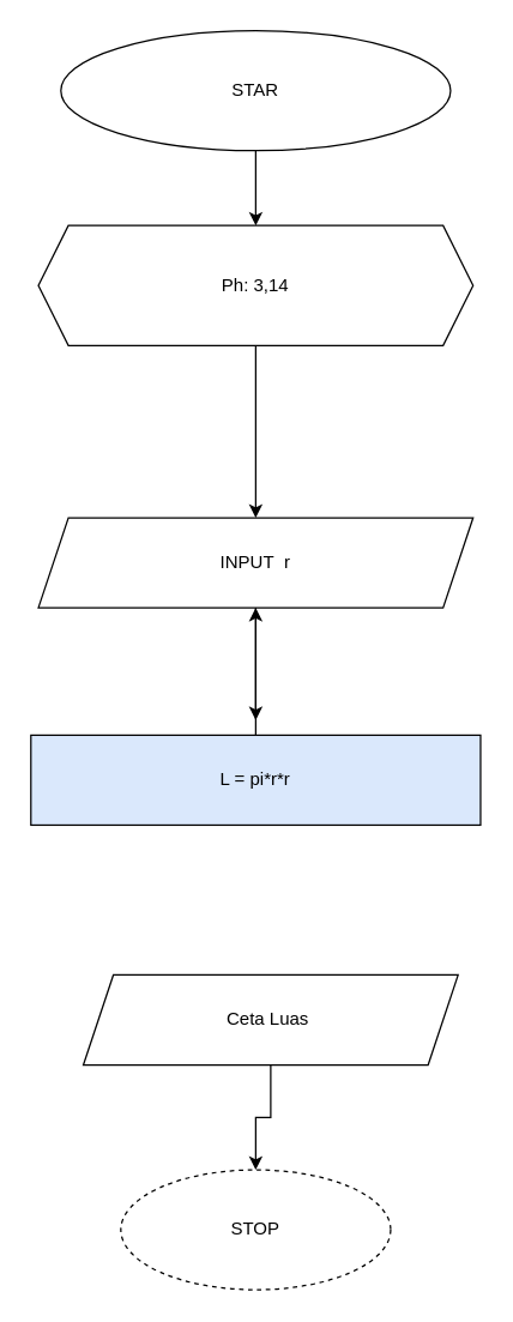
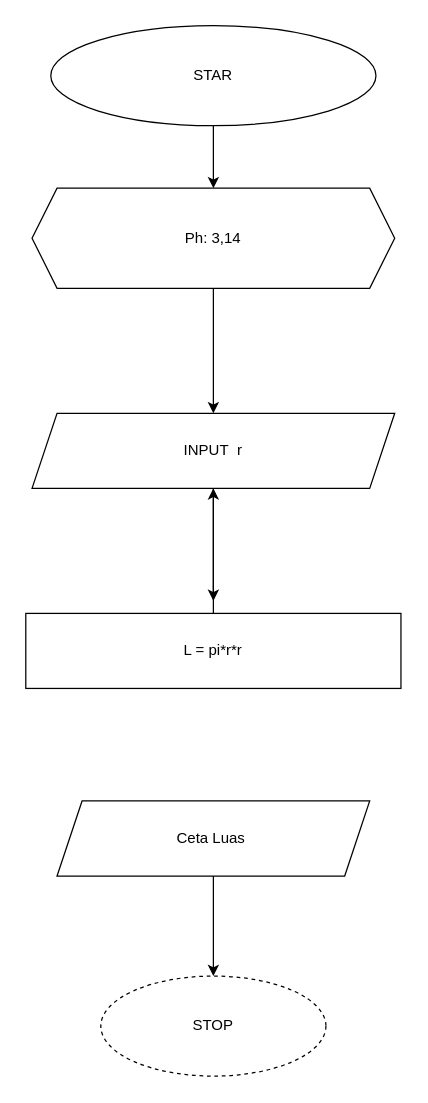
- <mxCell id="7" value="INPUT&amp;nbsp; r" style="shape=parallelogram;perimeter=parallelogramPerimeter;whiteSpace=wrap;html=1;fixedSize=1;" vertex="1" parent="1"><mxGeometry x="25" y="345" width="290" height="60" as="geometry" /></mxCell>
+ <mxCell id="7" value="INPUT&amp;nbsp; r" style="shape=parallelogram;perimeter=parallelogramPerimeter;whiteSpace=wrap;html=1;fixedSize=1;" vertex="1" parent="1"><mxGeometry x="25" y="330" width="290" height="60" as="geometry" /></mxCell>
- <mxCell id="9" value="L = pi*r*r" style="rounded=0;whiteSpace=wrap;html=1;fillColor=#dae8fc;" vertex="1" parent="1"><mxGeometry x="20" y="490" width="300" height="60" as="geometry" /></mxCell>
+ <mxCell id="9" value="L = pi*r*r" style="rounded=0;whiteSpace=wrap;html=1;" vertex="1" parent="1"><mxGeometry x="20" y="490" width="300" height="60" as="geometry" /></mxCell>
- <mxCell id="11" value="Ceta Luas&amp;nbsp;" style="shape=parallelogram;perimeter=parallelogramPerimeter;whiteSpace=wrap;html=1;fixedSize=1;rounded=0;" vertex="1" parent="1"><mxGeometry x="55" y="650" width="250" height="60" as="geometry" /></mxCell>
+ <mxCell id="11" value="Ceta Luas&amp;nbsp;" style="shape=parallelogram;perimeter=parallelogramPerimeter;whiteSpace=wrap;html=1;fixedSize=1;rounded=0;" vertex="1" parent="1"><mxGeometry x="45" y="640" width="250" height="60" as="geometry" /></mxCell>
